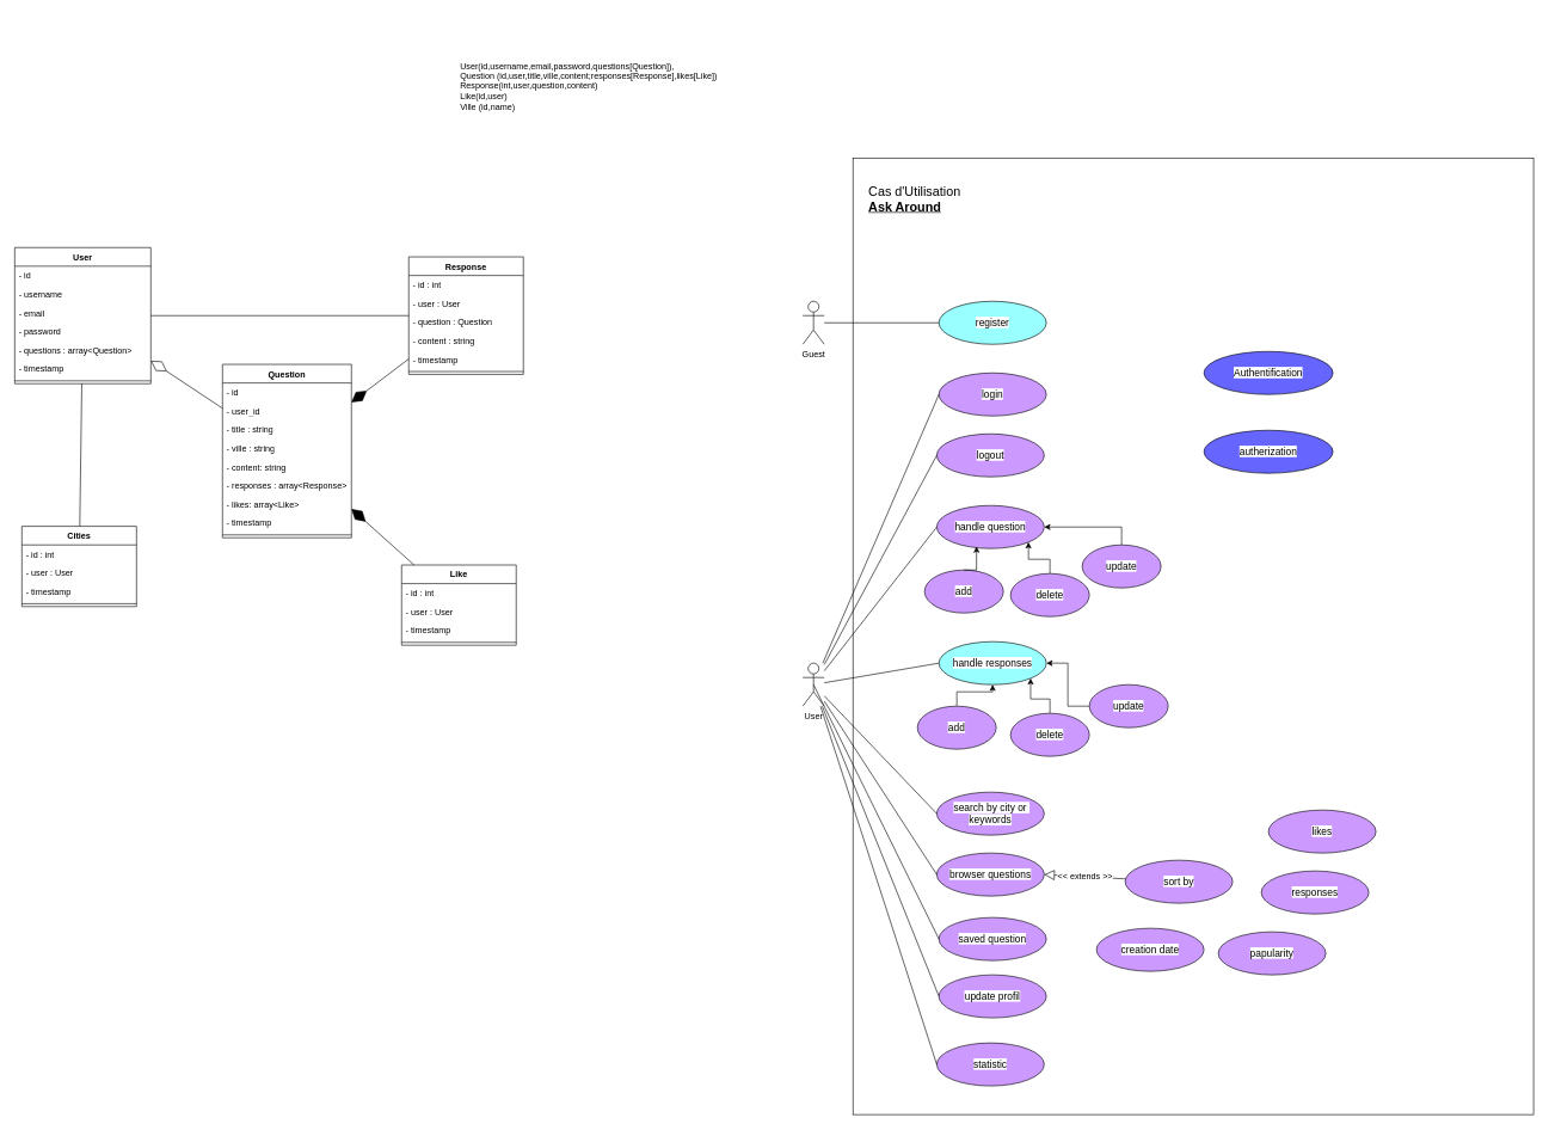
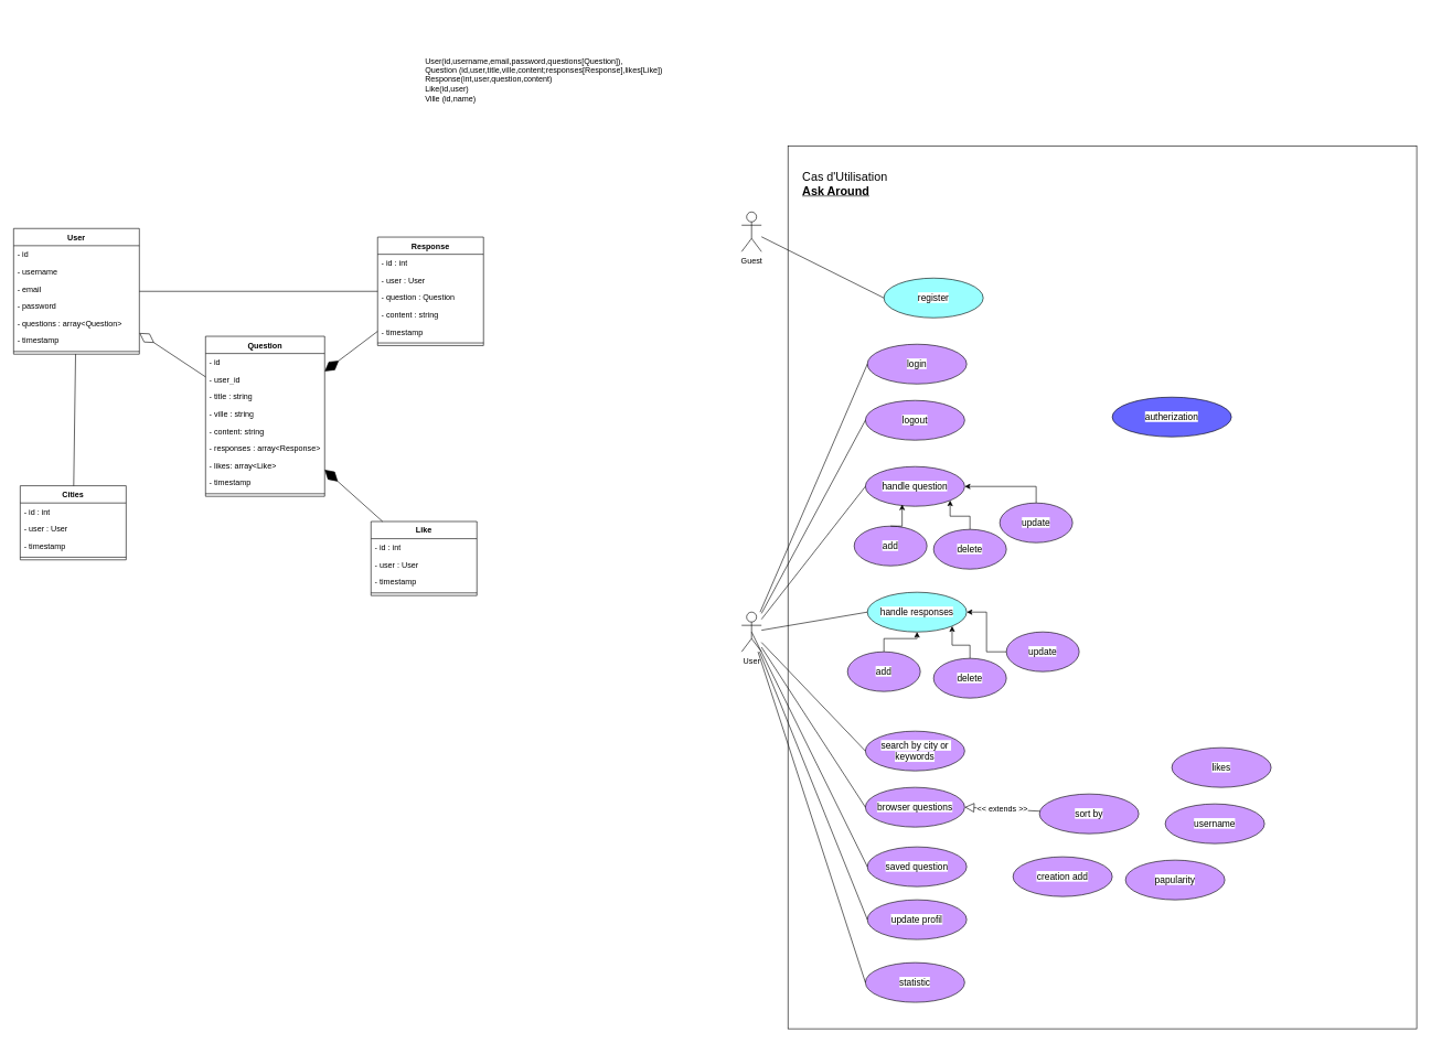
- <mxCell id="40" value="Guest" style="shape=umlActor;verticalLabelPosition=bottom;verticalAlign=top;html=1;outlineConnect=0;" parent="1" vertex="1"><mxGeometry x="1120" y="420" width="30" height="60" as="geometry" /></mxCell>
+ <mxCell id="40" value="Guest" style="shape=umlActor;verticalLabelPosition=bottom;verticalAlign=top;html=1;outlineConnect=0;" parent="1" vertex="1"><mxGeometry x="1120" y="320" width="30" height="60" as="geometry" /></mxCell>
- <mxCell id="41" value="&lt;div style=&quot;text-align: start;&quot;&gt;&lt;font face=&quot;Nunito Sans, sans-serif&quot; color=&quot;#000000&quot;&gt;&lt;span style=&quot;font-size: 14px; white-space-collapse: preserve; background-color: rgb(255, 255, 255);&quot;&gt;register&lt;/span&gt;&lt;/font&gt;&lt;/div&gt;" style="ellipse;whiteSpace=wrap;html=1;fillColor=#99FFFF;" parent="1" vertex="1"><mxGeometry x="1310" y="420" width="150" height="60" as="geometry" /></mxCell>
+ <mxCell id="41" value="&lt;div style=&quot;text-align: start;&quot;&gt;&lt;font face=&quot;Nunito Sans, sans-serif&quot; color=&quot;#000000&quot;&gt;&lt;span style=&quot;font-size: 14px; white-space-collapse: preserve; background-color: rgb(255, 255, 255);&quot;&gt;register&lt;/span&gt;&lt;/font&gt;&lt;/div&gt;" style="ellipse;whiteSpace=wrap;html=1;fillColor=#99FFFF;" parent="1" vertex="1"><mxGeometry x="1335" y="420" width="150" height="60" as="geometry" /></mxCell>
- <mxCell id="54" value="&lt;div style=&quot;&quot;&gt;&lt;span style=&quot;color: light-dark(rgb(0, 0, 0), rgb(255, 255, 255)); font-size: 14px; white-space-collapse: preserve; background-color: rgb(255, 255, 255);&quot;&gt;&lt;font face=&quot;Nunito Sans, sans-serif&quot;&gt;Authentification&lt;/font&gt;&lt;/span&gt;&lt;/div&gt;" style="ellipse;whiteSpace=wrap;html=1;fillColor=#6666FF;align=center;" parent="1" vertex="1"><mxGeometry x="1680" y="490" width="180" height="60" as="geometry" /></mxCell>
- <mxCell id="77" value="&lt;div style=&quot;&quot;&gt;&lt;font face=&quot;Nunito Sans, sans-serif&quot;&gt;&lt;span style=&quot;font-size: 14px; white-space-collapse: preserve; background-color: rgb(255, 255, 255);&quot;&gt;responses&lt;/span&gt;&lt;/font&gt;&lt;/div&gt;" style="ellipse;whiteSpace=wrap;html=1;fillColor=#CC99FF;align=center;" parent="1" vertex="1"><mxGeometry x="1760" y="1215" width="150" height="60" as="geometry" /></mxCell>
+ <mxCell id="77" value="&lt;div style=&quot;&quot;&gt;&lt;font face=&quot;Nunito Sans, sans-serif&quot;&gt;&lt;span style=&quot;font-size: 14px; white-space-collapse: preserve; background-color: rgb(255, 255, 255);&quot;&gt;username&lt;/span&gt;&lt;/font&gt;&lt;/div&gt;" style="ellipse;whiteSpace=wrap;html=1;fillColor=#CC99FF;align=center;" parent="1" vertex="1"><mxGeometry x="1760" y="1215" width="150" height="60" as="geometry" /></mxCell>
- <mxCell id="75" value="&lt;div style=&quot;&quot;&gt;&lt;font face=&quot;Nunito Sans, sans-serif&quot;&gt;&lt;span style=&quot;font-size: 14px; white-space-collapse: preserve; background-color: rgb(255, 255, 255);&quot;&gt;creation date&lt;/span&gt;&lt;/font&gt;&lt;/div&gt;" style="ellipse;whiteSpace=wrap;html=1;fillColor=#CC99FF;align=center;" parent="1" vertex="1"><mxGeometry x="1530" y="1295" width="150" height="60" as="geometry" /></mxCell>
+ <mxCell id="75" value="&lt;div style=&quot;&quot;&gt;&lt;font face=&quot;Nunito Sans, sans-serif&quot;&gt;&lt;span style=&quot;font-size: 14px; white-space-collapse: preserve; background-color: rgb(255, 255, 255);&quot;&gt;creation add&lt;/span&gt;&lt;/font&gt;&lt;/div&gt;" style="ellipse;whiteSpace=wrap;html=1;fillColor=#CC99FF;align=center;" parent="1" vertex="1"><mxGeometry x="1530" y="1295" width="150" height="60" as="geometry" /></mxCell>
